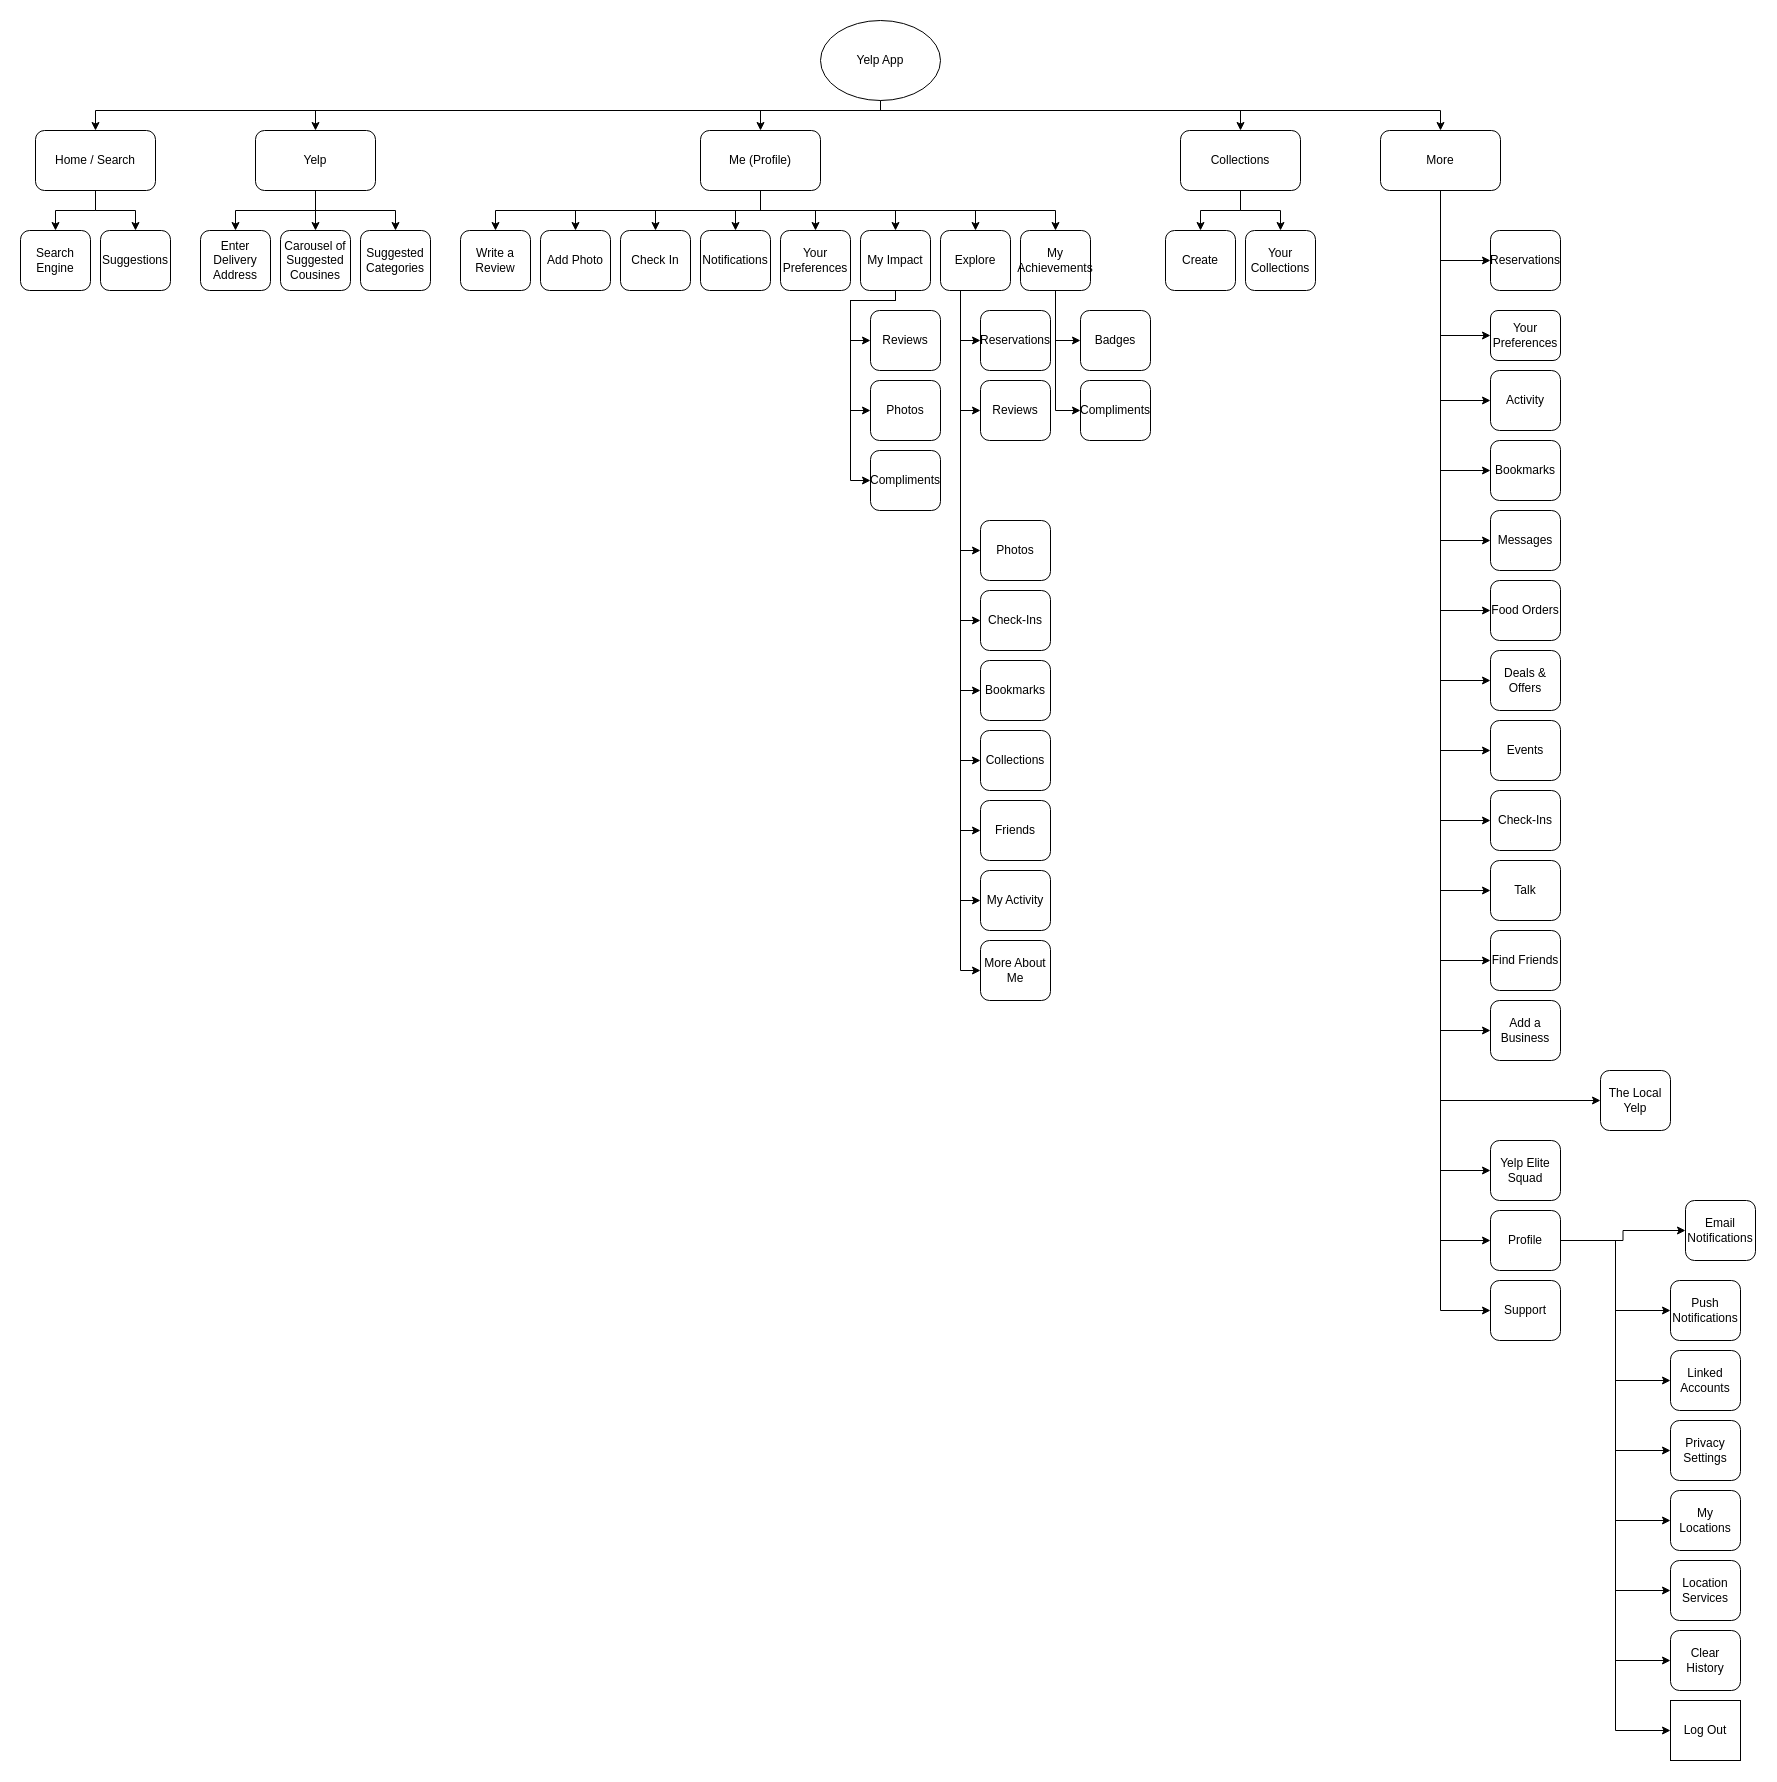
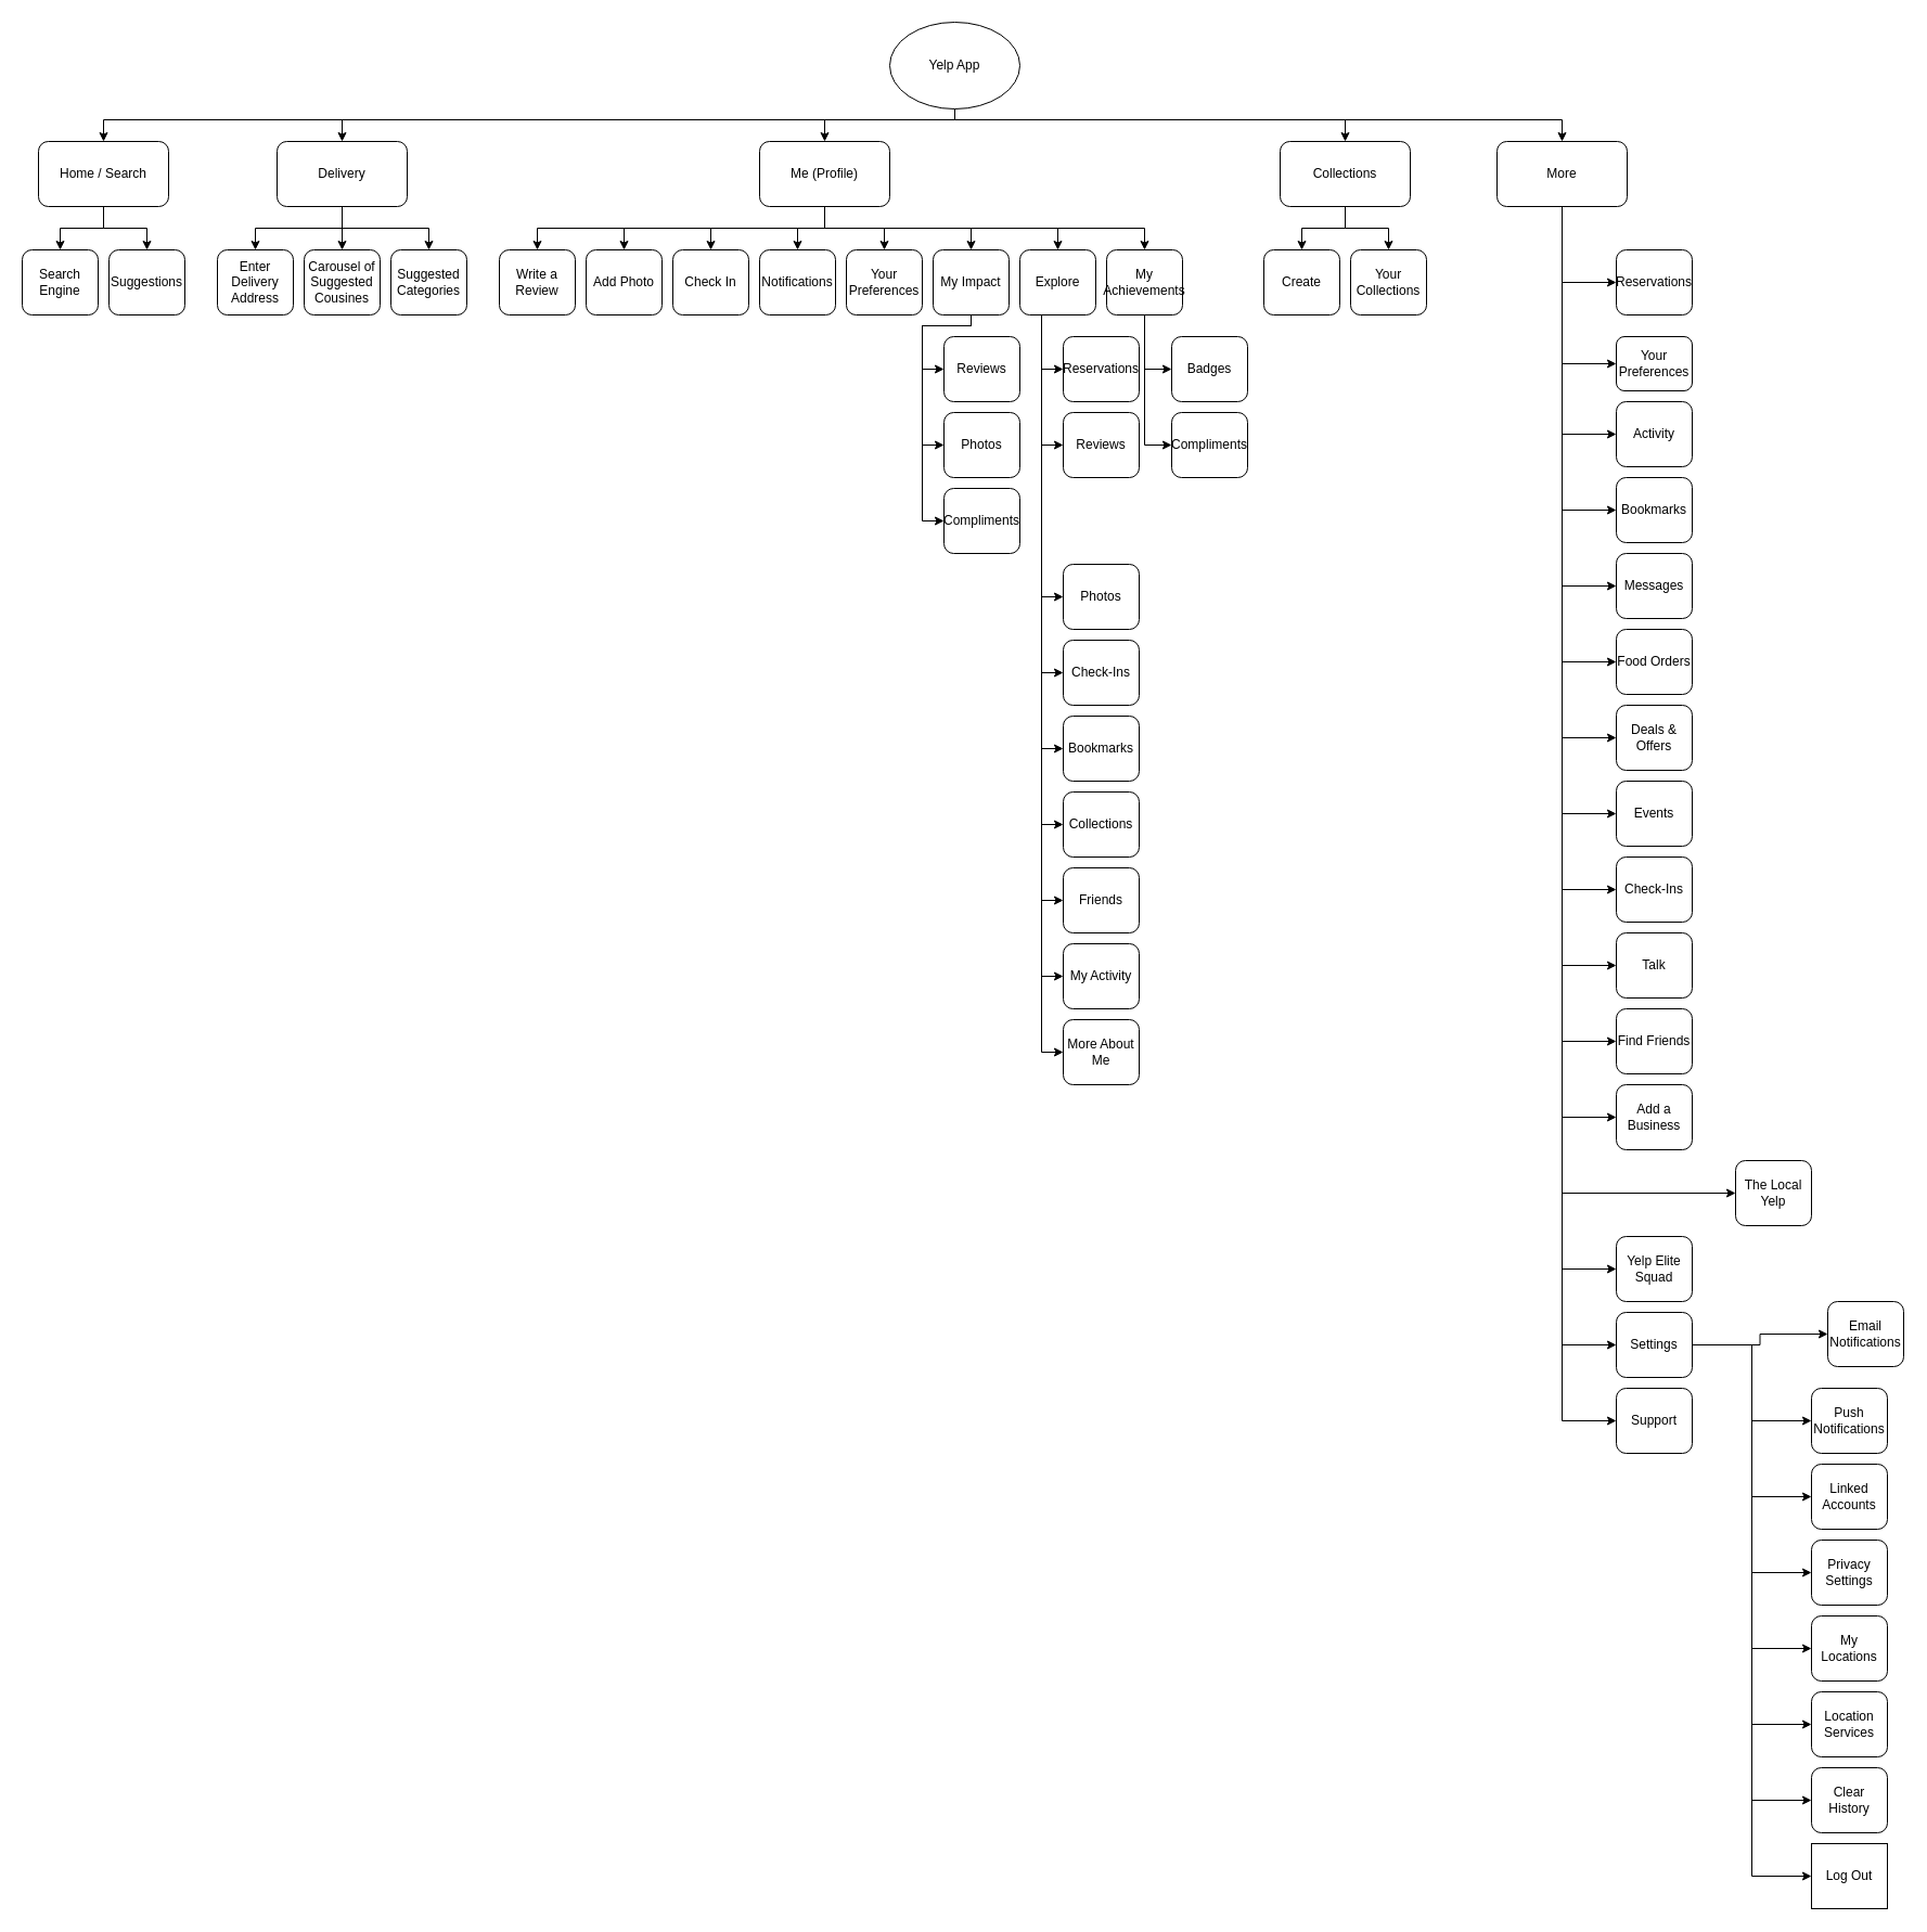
- <mxCell id="14" value="Yelp" style="rounded=1;whiteSpace=wrap;html=1;" vertex="1" parent="1"><mxGeometry x="255" y="130" width="120" height="60" as="geometry" /></mxCell>
+ <mxCell id="14" value="Delivery" style="rounded=1;whiteSpace=wrap;html=1;" vertex="1" parent="1"><mxGeometry x="255" y="130" width="120" height="60" as="geometry" /></mxCell>
- <mxCell id="109" value="Profile" style="rounded=1;whiteSpace=wrap;html=1;" vertex="1" parent="1"><mxGeometry x="1490" y="1210" width="70" height="60" as="geometry" /></mxCell>
+ <mxCell id="109" value="Settings" style="rounded=1;whiteSpace=wrap;html=1;" vertex="1" parent="1"><mxGeometry x="1490" y="1210" width="70" height="60" as="geometry" /></mxCell>
